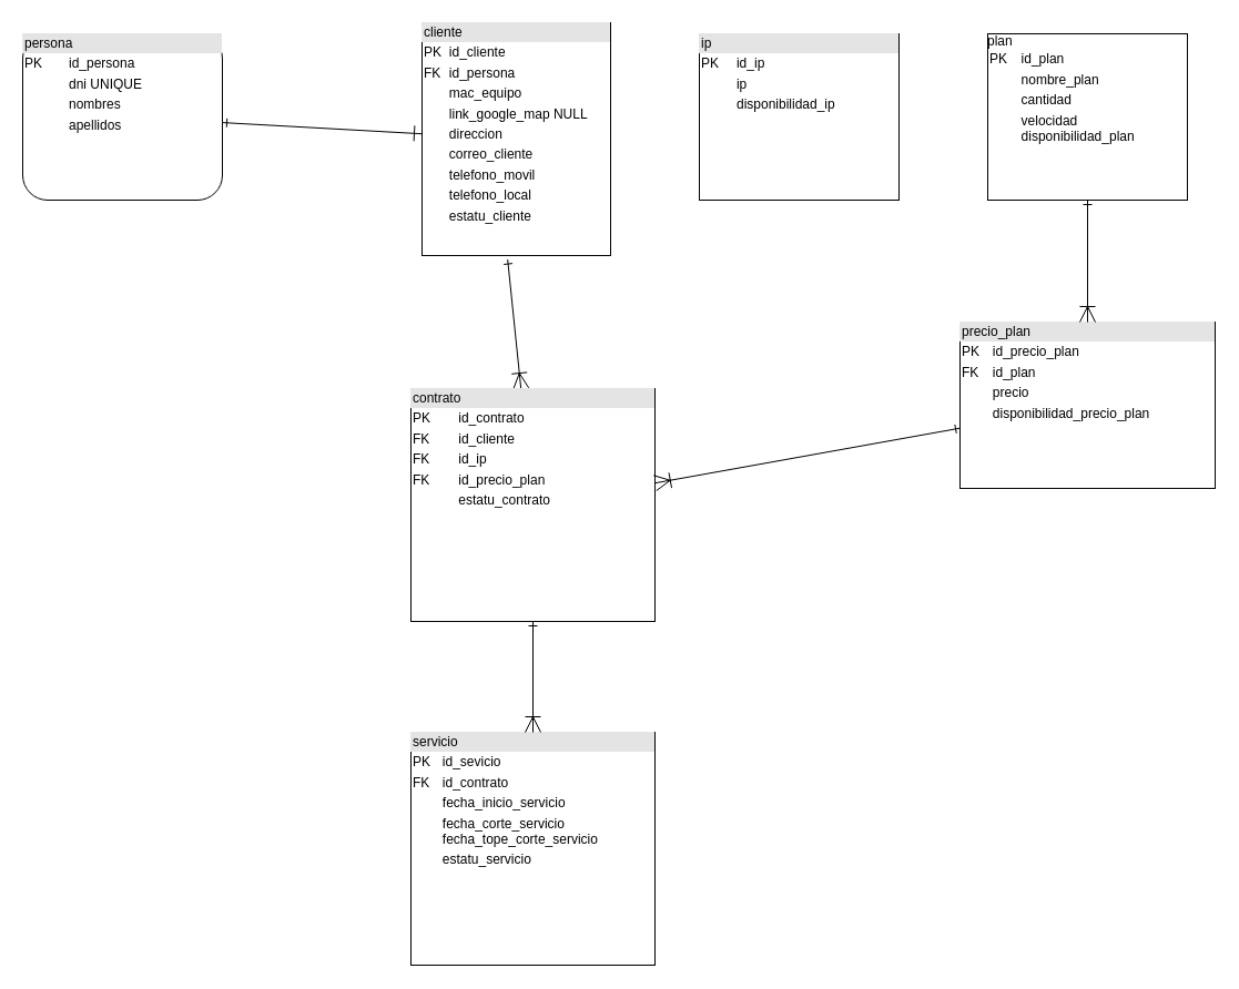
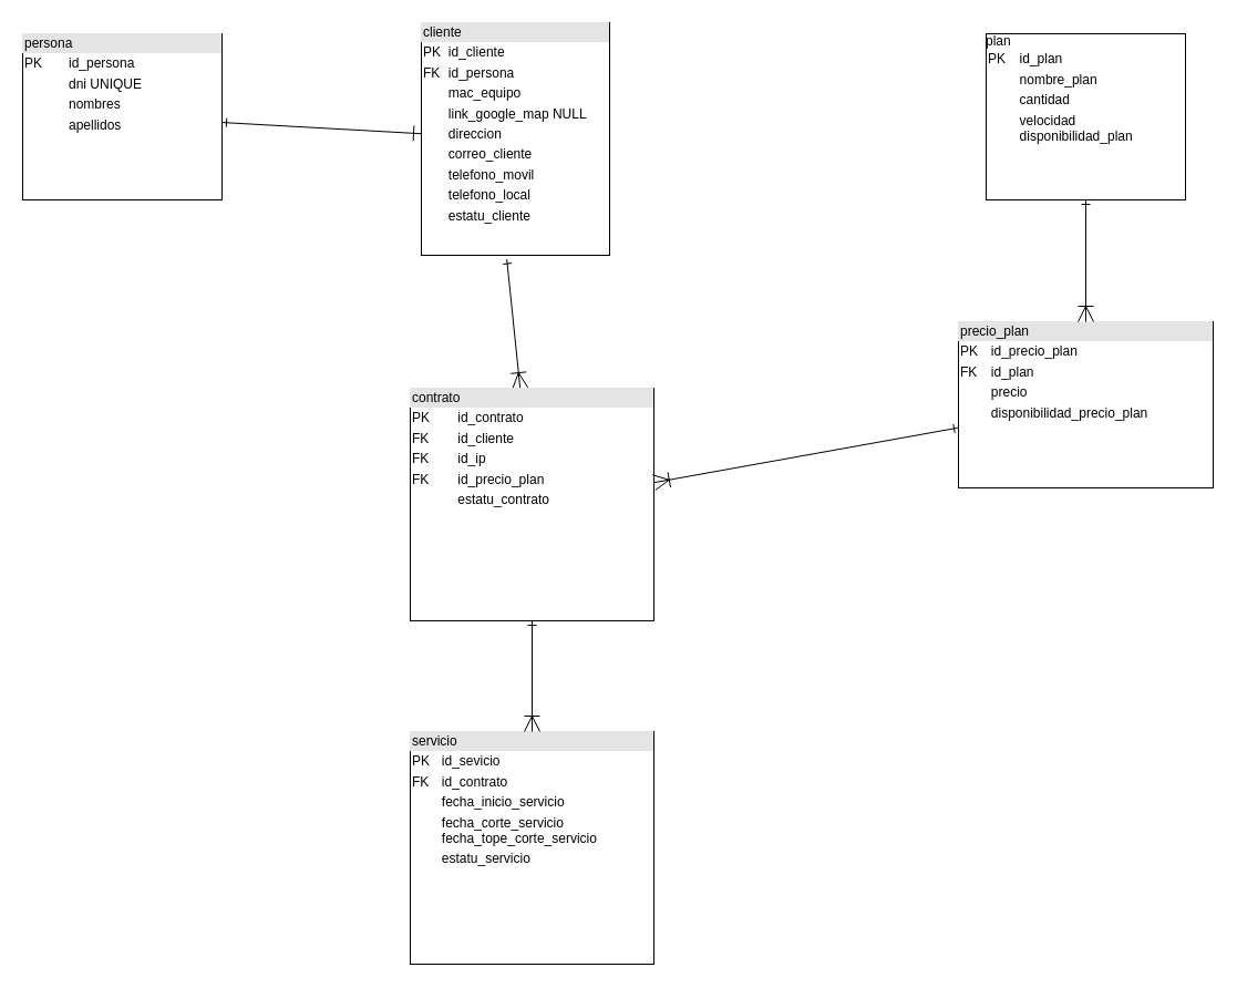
- <mxCell id="2" value="&lt;div style=&quot;box-sizing:border-box;width:100%;background:#e4e4e4;padding:2px;&quot;&gt;persona&lt;/div&gt;&lt;table style=&quot;width:100%;font-size:1em;&quot; cellspacing=&quot;0&quot; cellpadding=&quot;2&quot;&gt;&lt;tbody&gt;&lt;tr&gt;&lt;td&gt;PK&lt;br&gt;&lt;/td&gt;&lt;td&gt;id_persona&lt;br&gt;&lt;/td&gt;&lt;/tr&gt;&lt;tr&gt;&lt;td&gt;&lt;br&gt;&lt;/td&gt;&lt;td&gt;dni UNIQUE&lt;br&gt;&lt;/td&gt;&lt;/tr&gt;&lt;tr&gt;&lt;td&gt;&lt;br&gt;&lt;/td&gt;&lt;td&gt;nombres&lt;br&gt;&lt;/td&gt;&lt;/tr&gt;&lt;tr&gt;&lt;td&gt;&lt;br&gt;&lt;/td&gt;&lt;td&gt;apellidos&lt;br&gt;&lt;/td&gt;&lt;/tr&gt;&lt;tr&gt;&lt;td&gt;&lt;br&gt;&lt;/td&gt;&lt;td&gt;&lt;br&gt;&lt;/td&gt;&lt;/tr&gt;&lt;/tbody&gt;&lt;/table&gt;" style="verticalAlign=top;align=left;overflow=fill;html=1;rounded=1;" vertex="1" parent="1"><mxGeometry x="20" y="30" width="180" height="150" as="geometry" /></mxCell>
+ <mxCell id="2" value="&lt;div style=&quot;box-sizing:border-box;width:100%;background:#e4e4e4;padding:2px;&quot;&gt;persona&lt;/div&gt;&lt;table style=&quot;width:100%;font-size:1em;&quot; cellspacing=&quot;0&quot; cellpadding=&quot;2&quot;&gt;&lt;tbody&gt;&lt;tr&gt;&lt;td&gt;PK&lt;br&gt;&lt;/td&gt;&lt;td&gt;id_persona&lt;br&gt;&lt;/td&gt;&lt;/tr&gt;&lt;tr&gt;&lt;td&gt;&lt;br&gt;&lt;/td&gt;&lt;td&gt;dni UNIQUE&lt;br&gt;&lt;/td&gt;&lt;/tr&gt;&lt;tr&gt;&lt;td&gt;&lt;br&gt;&lt;/td&gt;&lt;td&gt;nombres&lt;br&gt;&lt;/td&gt;&lt;/tr&gt;&lt;tr&gt;&lt;td&gt;&lt;br&gt;&lt;/td&gt;&lt;td&gt;apellidos&lt;br&gt;&lt;/td&gt;&lt;/tr&gt;&lt;tr&gt;&lt;td&gt;&lt;br&gt;&lt;/td&gt;&lt;td&gt;&lt;br&gt;&lt;/td&gt;&lt;/tr&gt;&lt;/tbody&gt;&lt;/table&gt;" style="verticalAlign=top;align=left;overflow=fill;html=1;" vertex="1" parent="1"><mxGeometry x="20" y="30" width="180" height="150" as="geometry" /></mxCell>
- <mxCell id="4" value="&lt;div style=&quot;box-sizing:border-box;width:100%;background:#e4e4e4;padding:2px;&quot;&gt;ip&lt;/div&gt;&lt;table style=&quot;width:100%;font-size:1em;&quot; cellspacing=&quot;0&quot; cellpadding=&quot;2&quot;&gt;&lt;tbody&gt;&lt;tr&gt;&lt;td&gt;PK&lt;br&gt;&lt;/td&gt;&lt;td&gt;id_ip&lt;br&gt;&lt;/td&gt;&lt;/tr&gt;&lt;tr&gt;&lt;td&gt;&lt;br&gt;&lt;/td&gt;&lt;td&gt;ip&lt;br&gt;&lt;/td&gt;&lt;/tr&gt;&lt;tr&gt;&lt;td&gt;&lt;br&gt;&lt;/td&gt;&lt;td&gt;disponibilidad_ip&lt;br&gt;&lt;/td&gt;&lt;/tr&gt;&lt;tr&gt;&lt;td&gt;&lt;br&gt;&lt;/td&gt;&lt;td&gt;&lt;br&gt;&lt;/td&gt;&lt;/tr&gt;&lt;/tbody&gt;&lt;/table&gt;" style="verticalAlign=top;align=left;overflow=fill;html=1;" vertex="1" parent="1"><mxGeometry x="630" y="30" width="180" height="150" as="geometry" /></mxCell>
